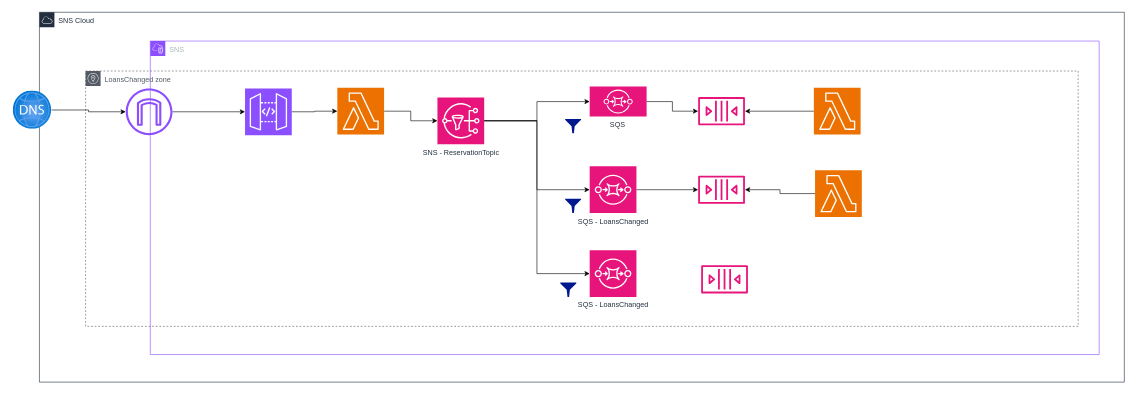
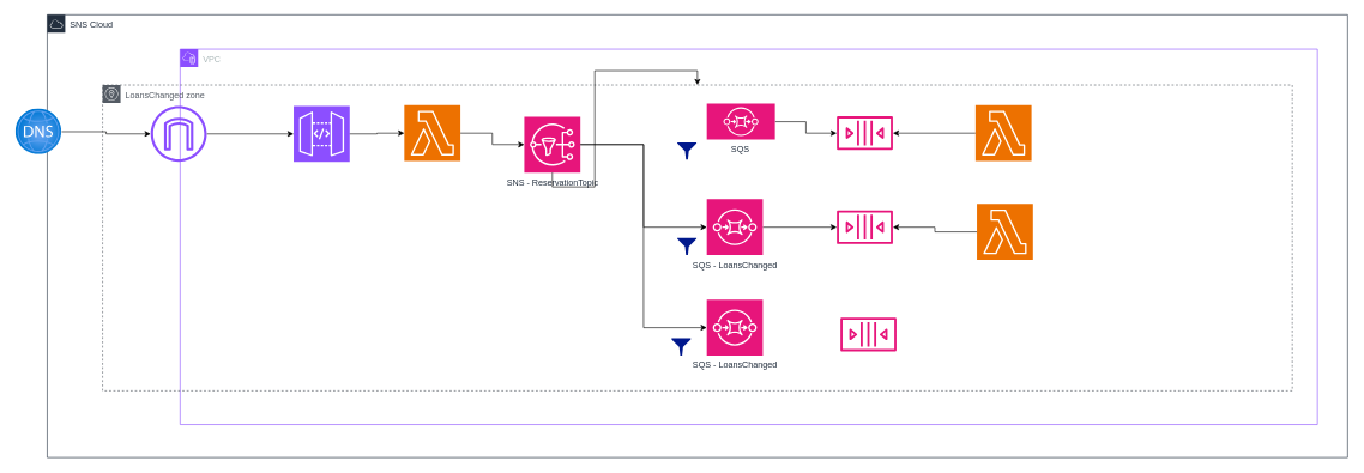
- <mxCell id="2" value="SNS" style="points=[[0,0],[0.25,0],[0.5,0],[0.75,0],[1,0],[1,0.25],[1,0.5],[1,0.75],[1,1],[0.75,1],[0.5,1],[0.25,1],[0,1],[0,0.75],[0,0.5],[0,0.25]];outlineConnect=0;gradientColor=none;html=1;whiteSpace=wrap;fontSize=12;fontStyle=0;container=1;pointerEvents=0;collapsible=0;recursiveResize=0;shape=mxgraph.aws4.group;grIcon=mxgraph.aws4.group_vpc2;strokeColor=#8C4FFF;fillColor=none;verticalAlign=top;align=left;spacingLeft=30;fontColor=#AAB7B8;dashed=0;" vertex="1" parent="1"><mxGeometry x="249" y="68" width="1583" height="523" as="geometry" /></mxCell>
+ <mxCell id="2" value="VPC" style="points=[[0,0],[0.25,0],[0.5,0],[0.75,0],[1,0],[1,0.25],[1,0.5],[1,0.75],[1,1],[0.75,1],[0.5,1],[0.25,1],[0,1],[0,0.75],[0,0.5],[0,0.25]];outlineConnect=0;gradientColor=none;html=1;whiteSpace=wrap;fontSize=12;fontStyle=0;container=1;pointerEvents=0;collapsible=0;recursiveResize=0;shape=mxgraph.aws4.group;grIcon=mxgraph.aws4.group_vpc2;strokeColor=#8C4FFF;fillColor=none;verticalAlign=top;align=left;spacingLeft=30;fontColor=#AAB7B8;dashed=0;" vertex="1" parent="1"><mxGeometry x="249" y="68" width="1583" height="523" as="geometry" /></mxCell>
- <mxCell id="11" style="edgeStyle=orthogonalEdgeStyle;rounded=0;orthogonalLoop=1;jettySize=auto;html=1;entryX=0;entryY=0.5;entryDx=0;entryDy=0;entryPerimeter=0;" edge="1" parent="1" source="4" target="6"><mxGeometry relative="1" as="geometry" /></mxCell>
+ <mxCell id="11" style="edgeStyle=orthogonalEdgeStyle;rounded=0;orthogonalLoop=1;jettySize=auto;html=1;" edge="1" parent="1" source="4" target="3"><mxGeometry relative="1" as="geometry" /></mxCell>
